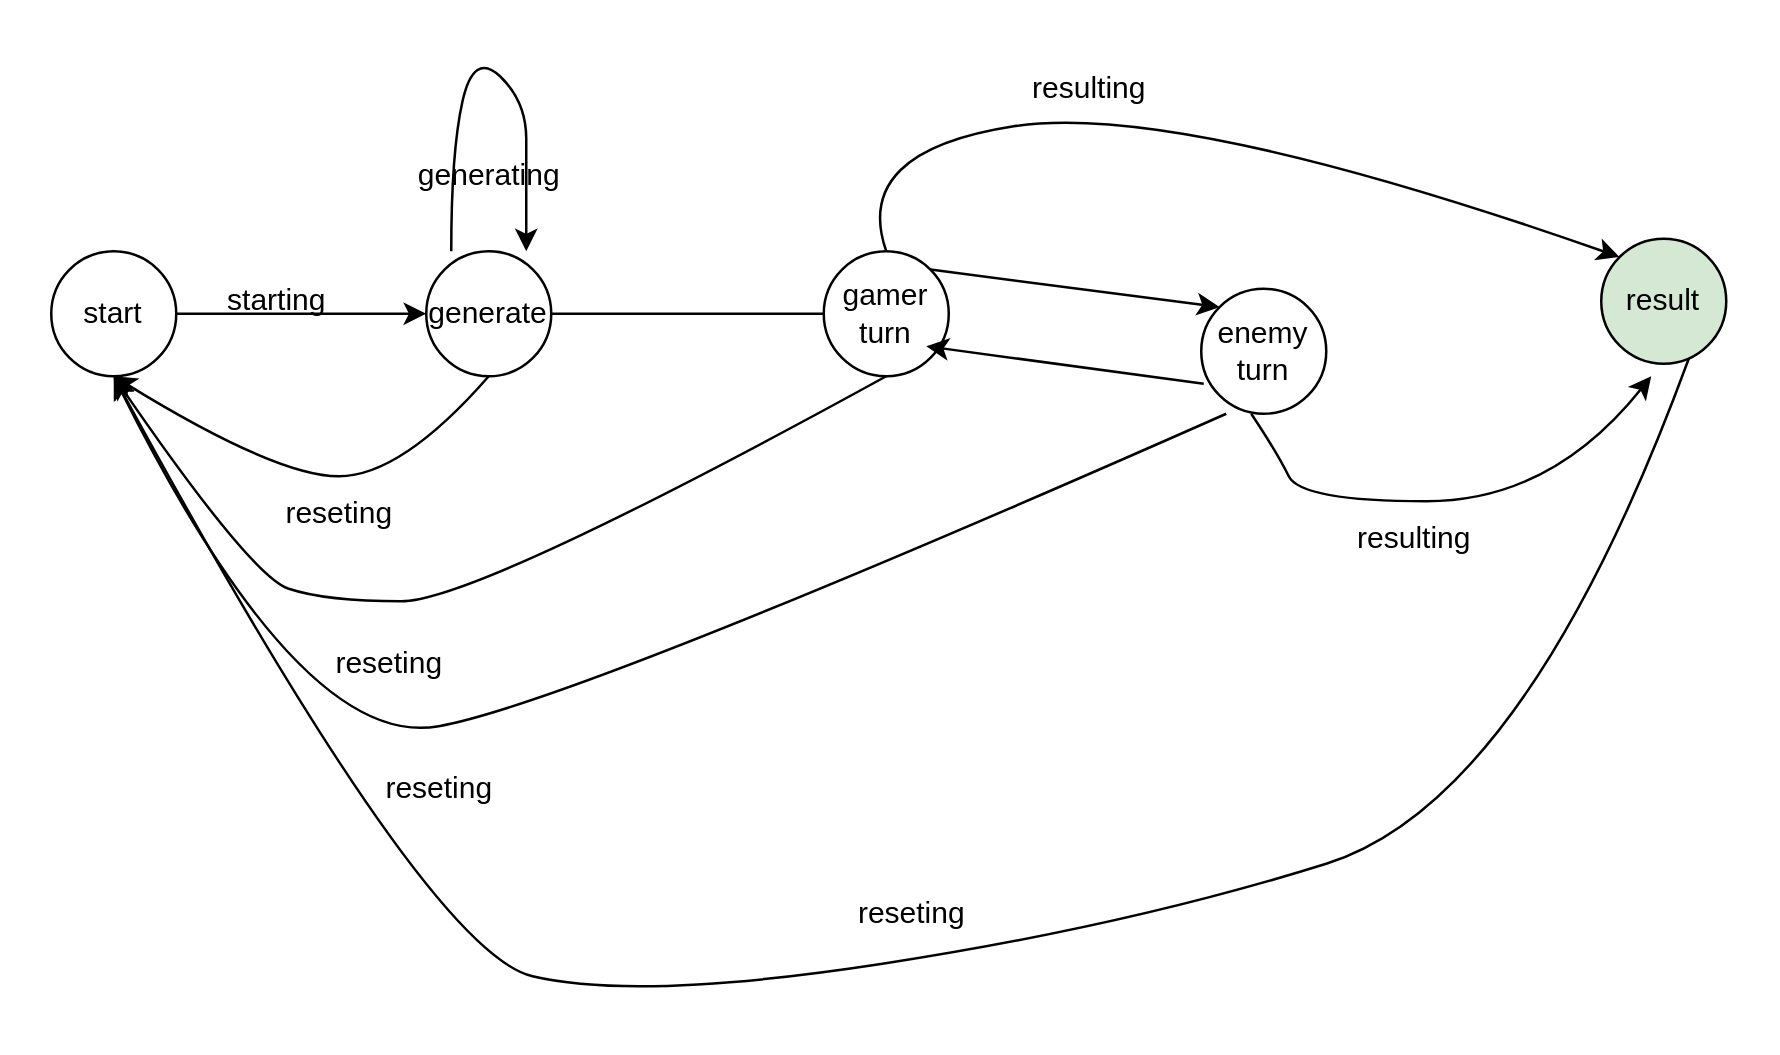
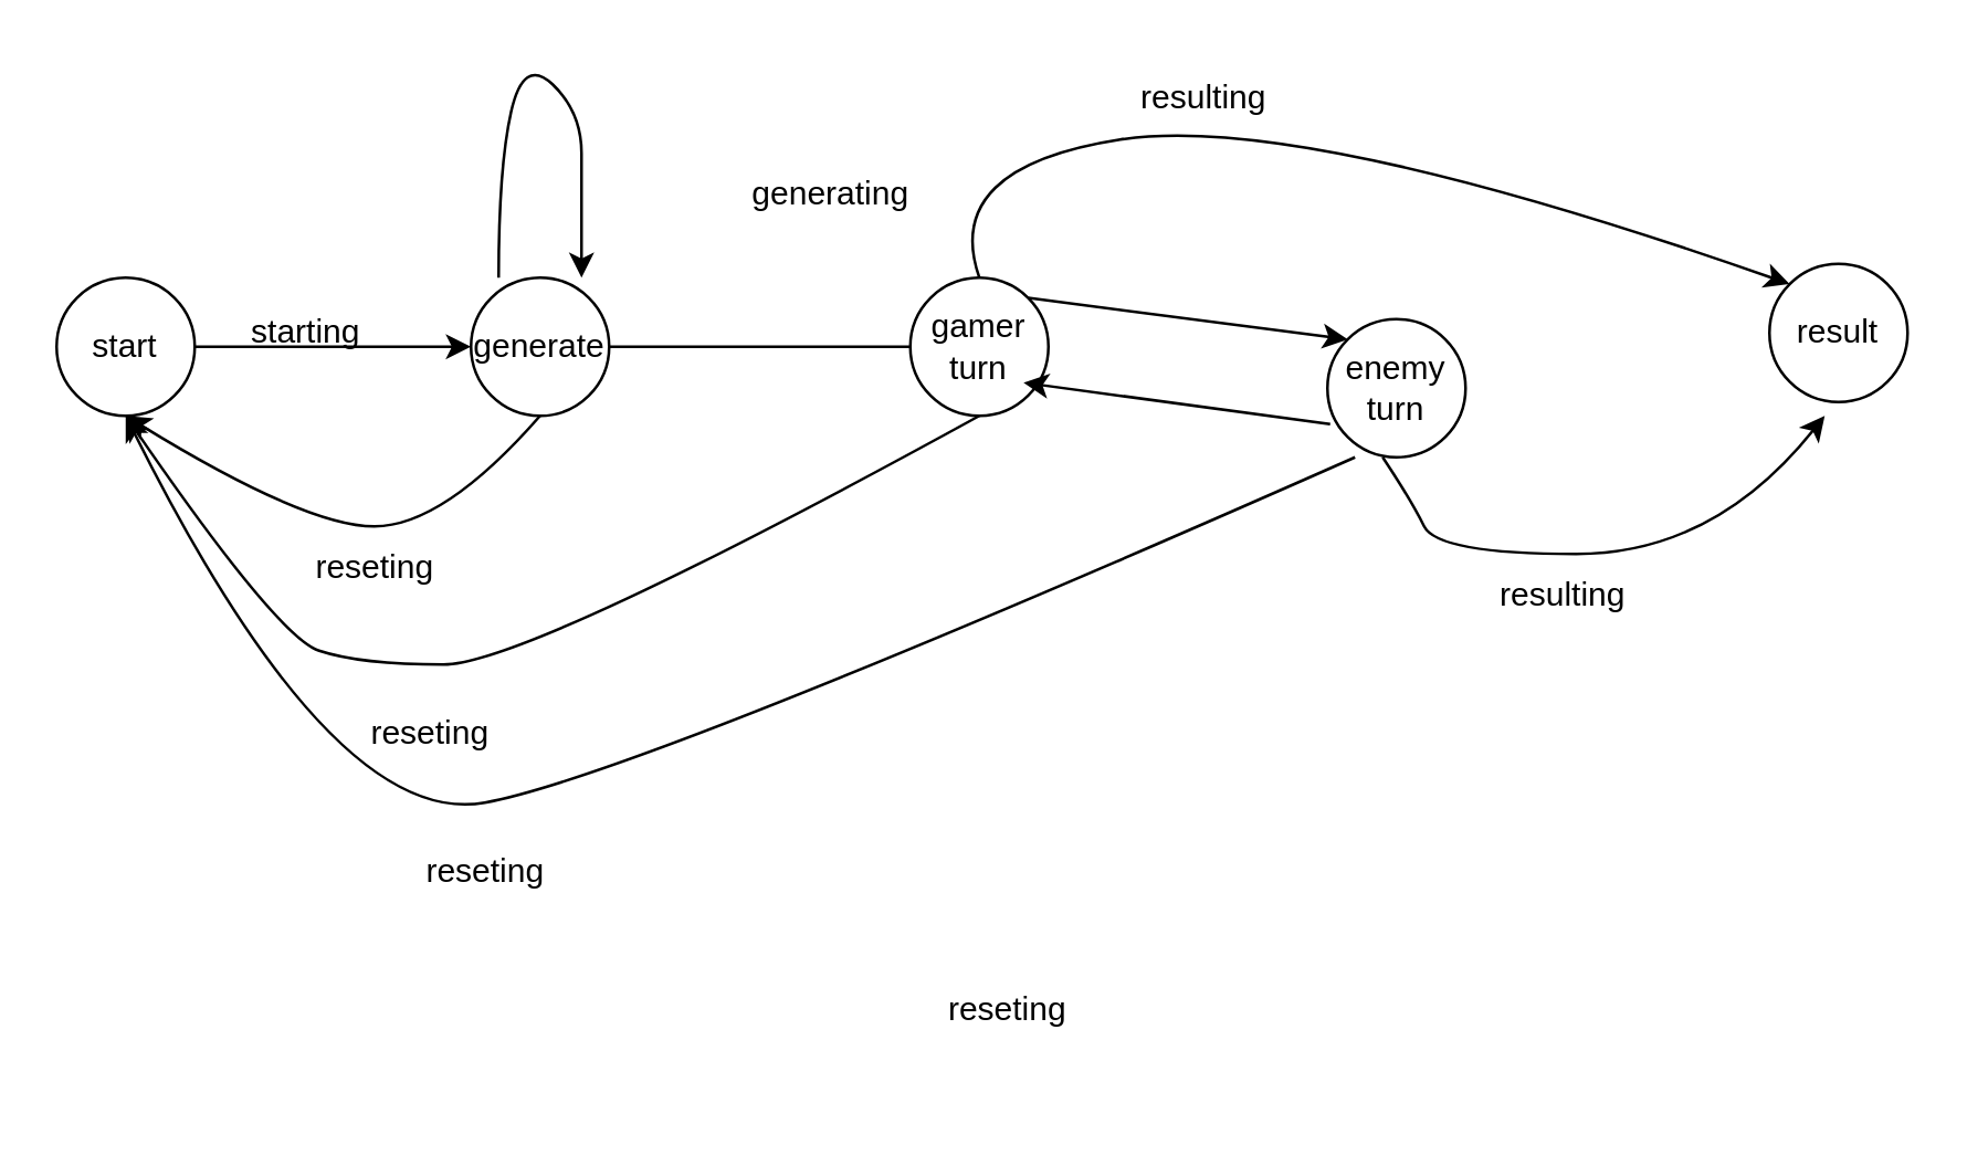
- <mxCell id="7" value="generating" style="text;html=1;align=center;verticalAlign=middle;resizable=0;points=[];autosize=1;strokeColor=none;fillColor=none;" vertex="1" parent="1"><mxGeometry x="155" y="55" width="80" height="30" as="geometry" /></mxCell>
+ <mxCell id="7" value="generating" style="text;html=1;align=center;verticalAlign=middle;resizable=0;points=[];autosize=1;strokeColor=none;fillColor=none;" vertex="1" parent="1"><mxGeometry x="260" y="55" width="80" height="30" as="geometry" /></mxCell>
- <mxCell id="13" value="result" style="ellipse;whiteSpace=wrap;html=1;aspect=fixed;fillColor=#d5e8d4;" vertex="1" parent="1"><mxGeometry x="640" y="95" width="50" height="50" as="geometry" /></mxCell>
+ <mxCell id="13" value="result" style="ellipse;whiteSpace=wrap;html=1;aspect=fixed;" vertex="1" parent="1"><mxGeometry x="640" y="95" width="50" height="50" as="geometry" /></mxCell>
- <mxCell id="24" value="" style="curved=1;endArrow=classic;html=1;rounded=0;exitX=0.7;exitY=0.96;exitDx=0;exitDy=0;entryX=0.5;entryY=1;entryDx=0;entryDy=0;exitPerimeter=0;" edge="1" parent="1" source="13" target="2"><mxGeometry width="50" height="50" relative="1" as="geometry"><mxPoint x="535" y="290" as="sourcePoint" /><mxPoint x="70" y="290" as="targetPoint" /><Array as="points"><mxPoint x="610" y="320" /><mxPoint x="450" y="370" /><mxPoint x="255" y="400" /><mxPoint x="170" y="380" /></Array></mxGeometry></mxCell>
